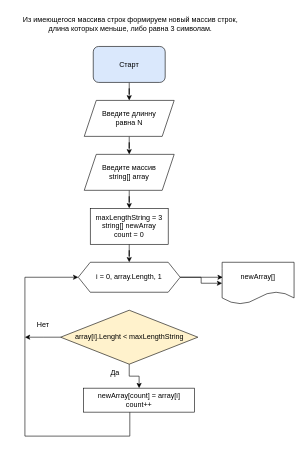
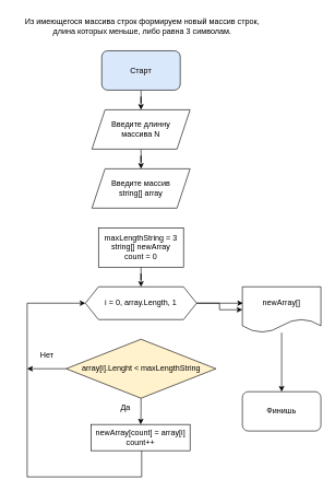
- <mxCell id="5" value="Введите длинну&lt;br&gt;равна N" style="shape=parallelogram;perimeter=parallelogramPerimeter;whiteSpace=wrap;html=1;fixedSize=1;" parent="1" vertex="1"><mxGeometry x="140" y="167" width="150" height="60" as="geometry" /></mxCell>
+ <mxCell id="5" value="Введите длинну&lt;br&gt;массива N" style="shape=parallelogram;perimeter=parallelogramPerimeter;whiteSpace=wrap;html=1;fixedSize=1;" parent="1" vertex="1"><mxGeometry x="140" y="167" width="150" height="60" as="geometry" /></mxCell>
- <mxCell id="6" style="edgeStyle=orthogonalEdgeStyle;rounded=0;orthogonalLoop=1;jettySize=auto;html=1;entryX=0.5;entryY=0;entryDx=0;entryDy=0;" parent="1" source="7" target="9" edge="1"><mxGeometry relative="1" as="geometry" /></mxCell>
+ <mxCell id="20" style="edgeStyle=orthogonalEdgeStyle;rounded=0;orthogonalLoop=1;jettySize=auto;html=1;entryX=0.5;entryY=0;entryDx=0;entryDy=0;" edge="1" parent="1" source="21" target="22"><mxGeometry relative="1" as="geometry"><Array as="points" /></mxGeometry></mxCell>
+ <mxCell id="22" value="Финишь" style="rounded=1;whiteSpace=wrap;html=1;" parent="1" vertex="1"><mxGeometry x="370" y="597" width="120" height="60" as="geometry" /></mxCell>
- <mxCell id="15" value="newArray[count] = array[i]&lt;br&gt;count++" style="rounded=0;whiteSpace=wrap;html=1;" parent="1" vertex="1"><mxGeometry x="139" y="647" width="185" height="40" as="geometry" /></mxCell>
+ <mxCell id="15" value="newArray[count] = array[i]&lt;br&gt;count++" style="rounded=0;whiteSpace=wrap;html=1;" parent="1" vertex="1"><mxGeometry x="139" y="647" width="151" height="40" as="geometry" /></mxCell>
